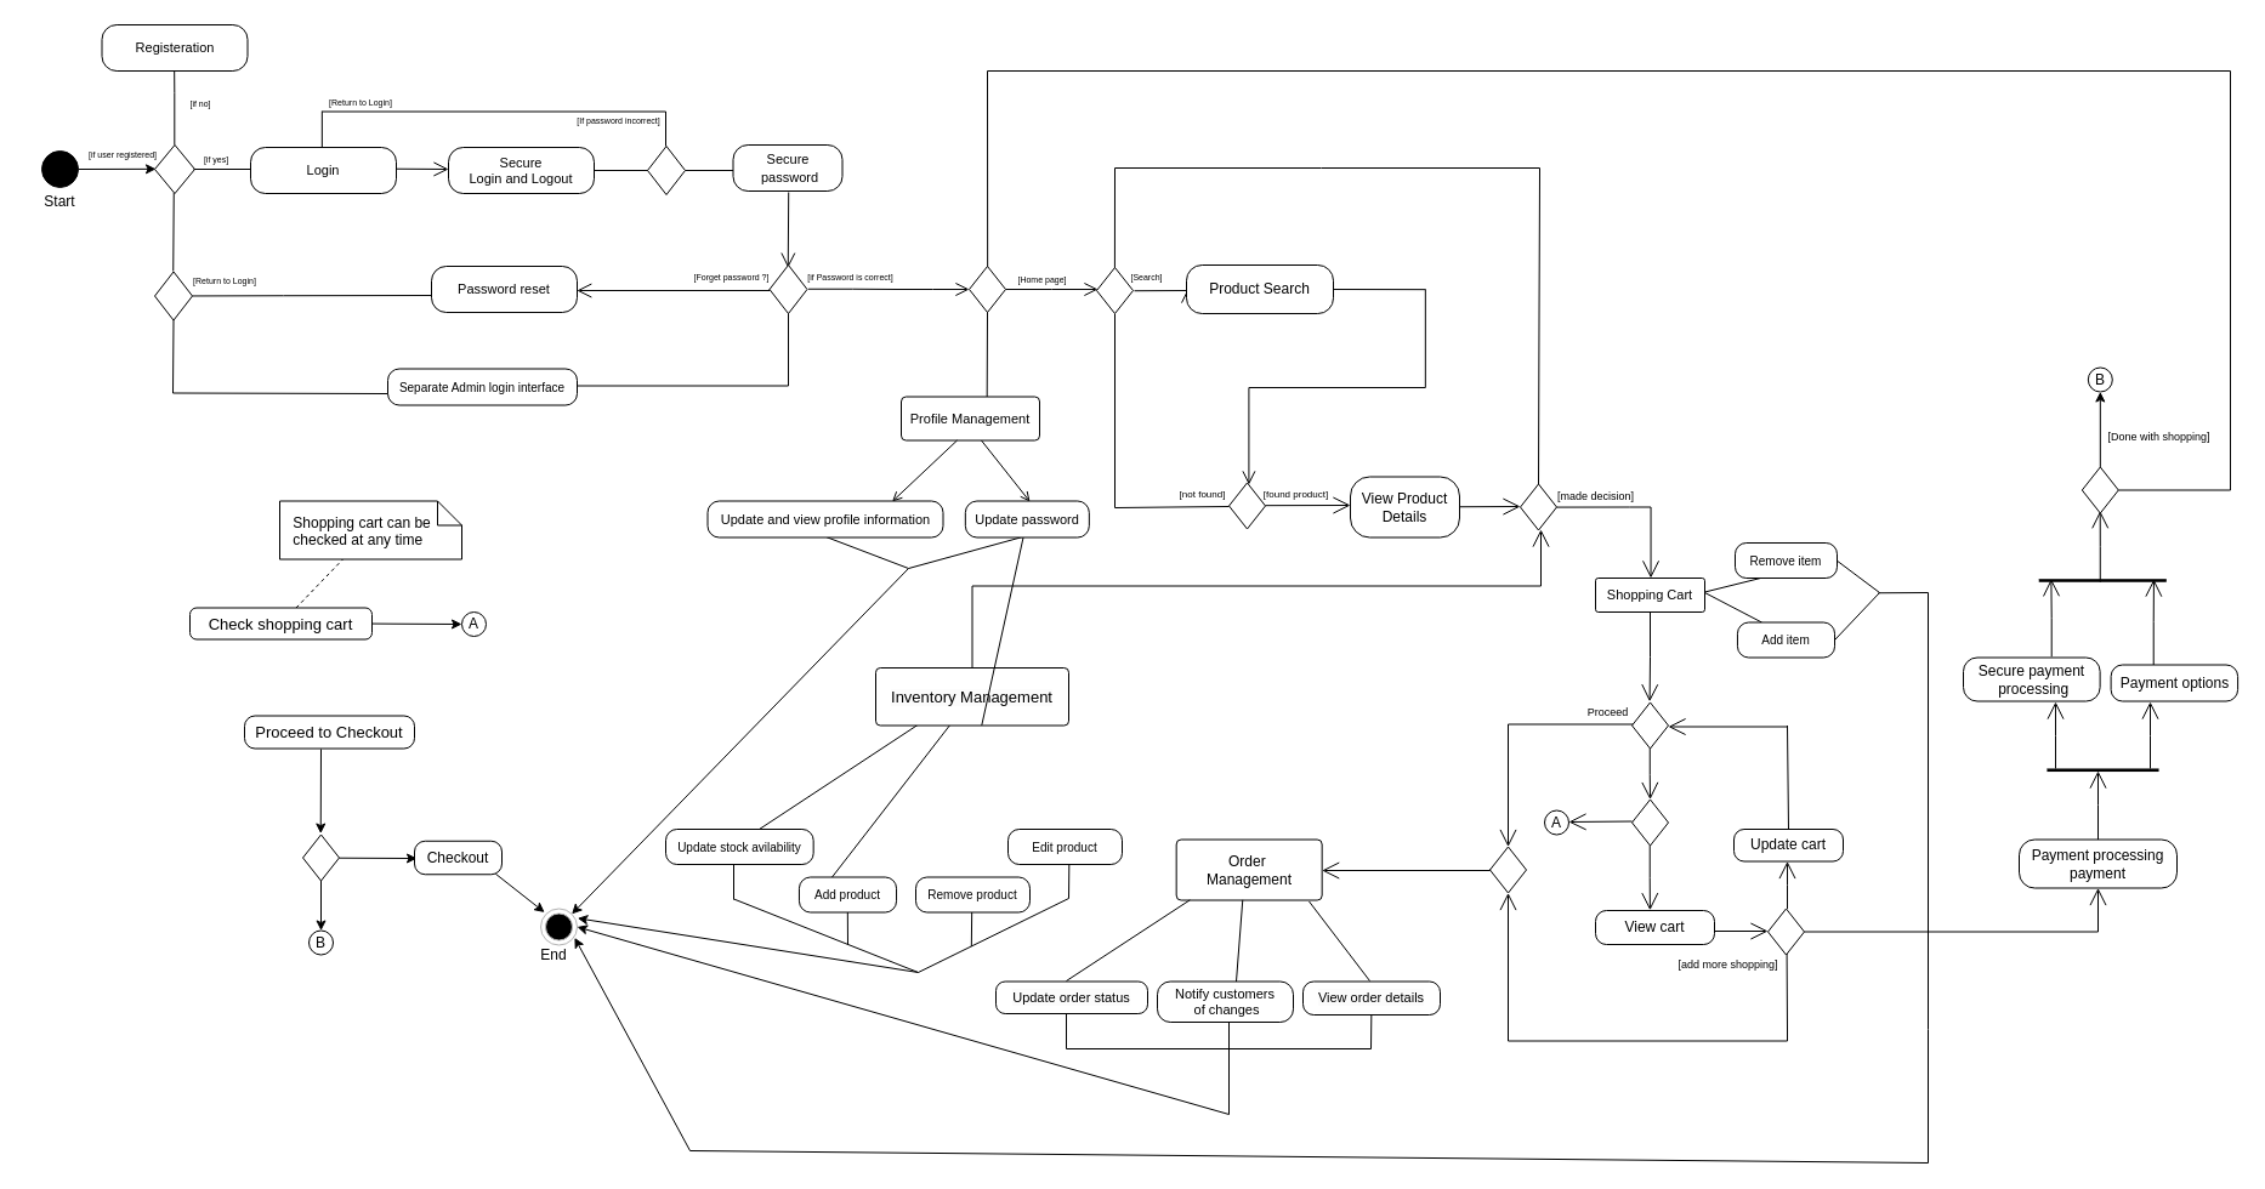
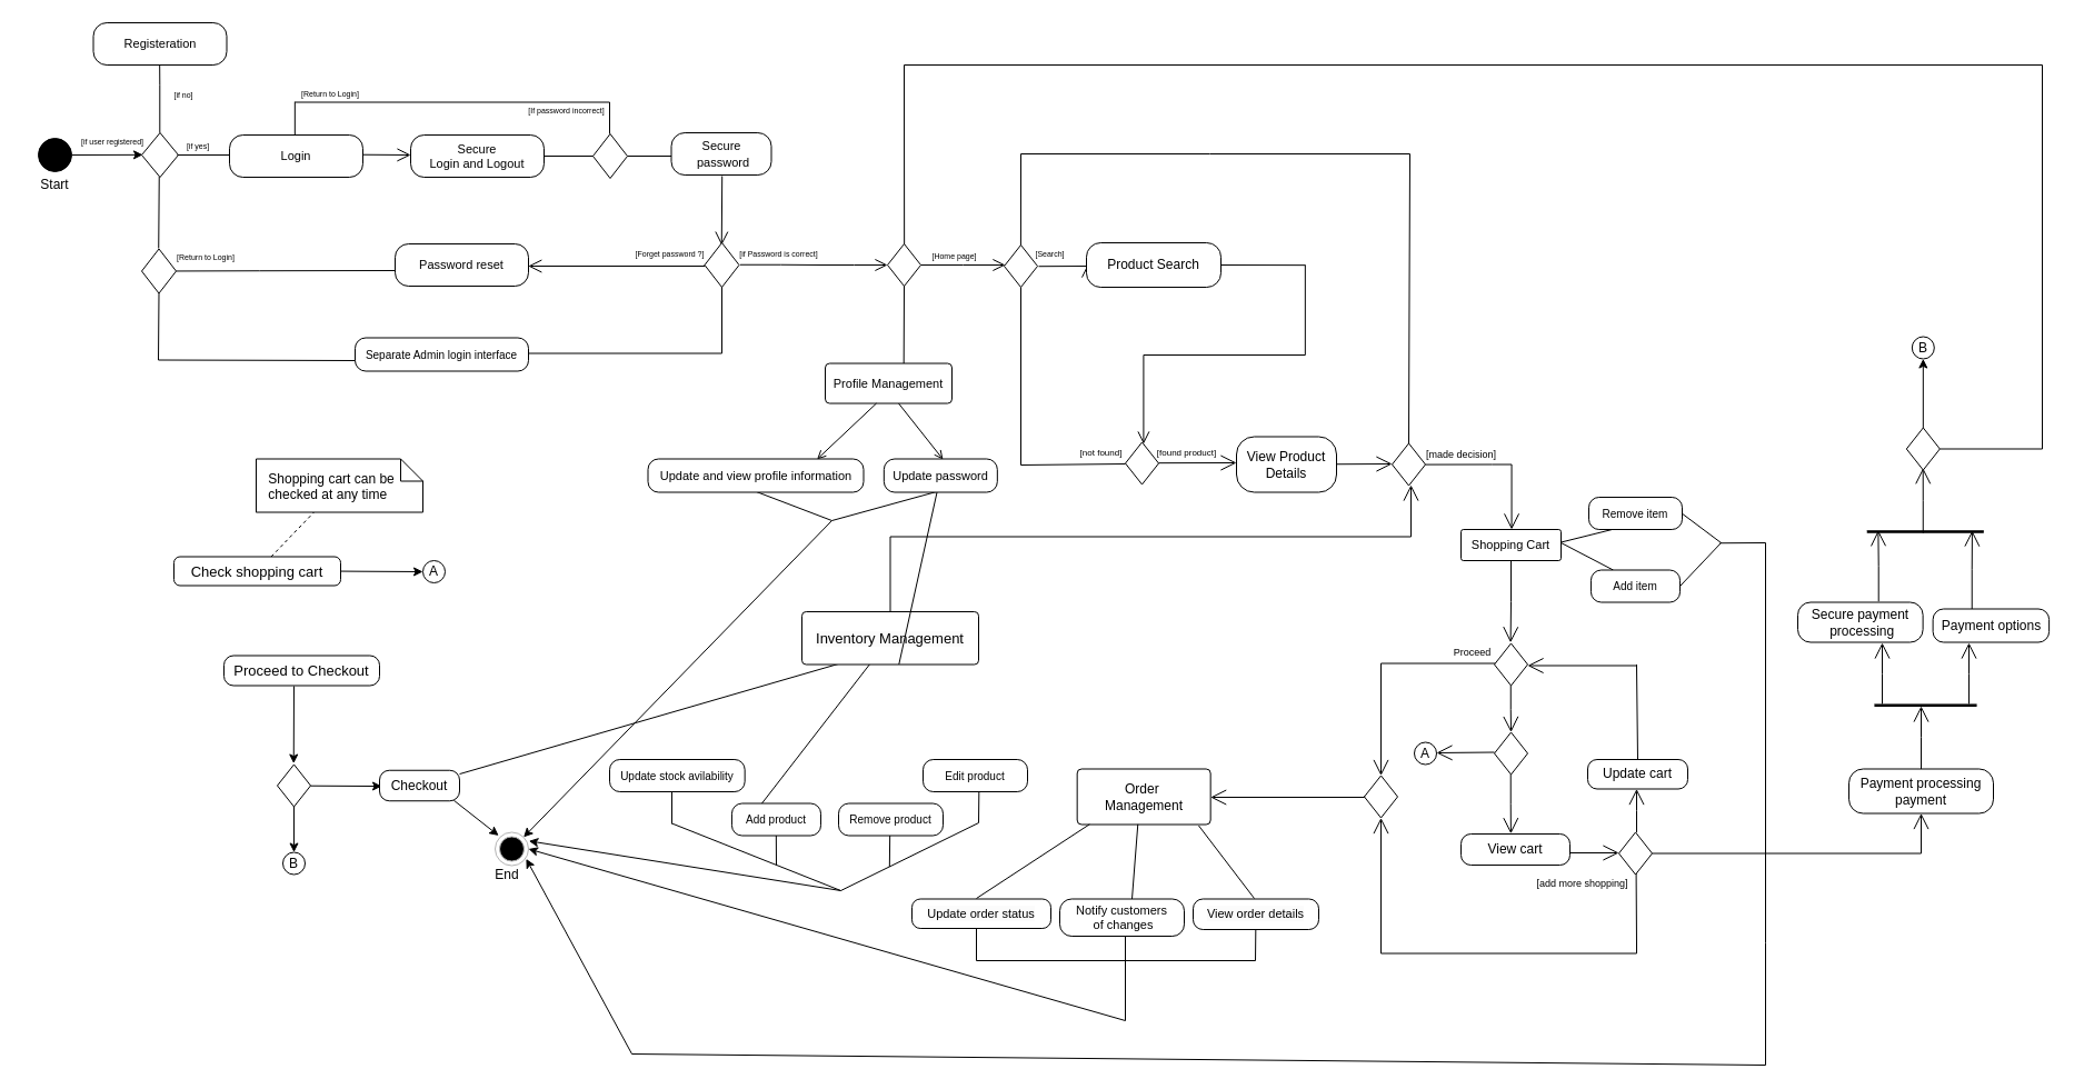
- <mxCell id="50" value="&lt;font style=&quot;font-size: 9px;&quot;&gt;[Done with&amp;nbsp;&lt;span style=&quot;background-color: initial;&quot;&gt;shopping]&lt;/span&gt;&lt;/font&gt;" style="text;html=1;align=center;verticalAlign=middle;resizable=0;points=[];autosize=1;strokeColor=none;fillColor=none;strokeWidth=2;" parent="1" vertex="1"><mxGeometry x="1722.82" y="344" width="110" height="30" as="geometry" /></mxCell>
- <mxCell id="77" value="" style="endArrow=none;html=1;rounded=0;entryX=0.626;entryY=0.02;entryDx=0;entryDy=0;entryPerimeter=0;endFill=0;exitX=0.226;exitY=0.97;exitDx=0;exitDy=0;exitPerimeter=0;" parent="1" source="102" target="84" edge="1"><mxGeometry width="50" height="50" relative="1" as="geometry"><mxPoint x="715" y="633.98" as="sourcePoint" /><mxPoint x="772" y="633.496" as="targetPoint" /></mxGeometry></mxCell>
+ <mxCell id="77" value="" style="endArrow=none;html=1;rounded=0;endFill=0;exitX=0.226;exitY=0.97;exitDx=0;exitDy=0;exitPerimeter=0;" parent="1" source="102" target="64" edge="1"><mxGeometry width="50" height="50" relative="1" as="geometry"><mxPoint x="715" y="633.98" as="sourcePoint" /><mxPoint x="772" y="633.496" as="targetPoint" /></mxGeometry></mxCell>
